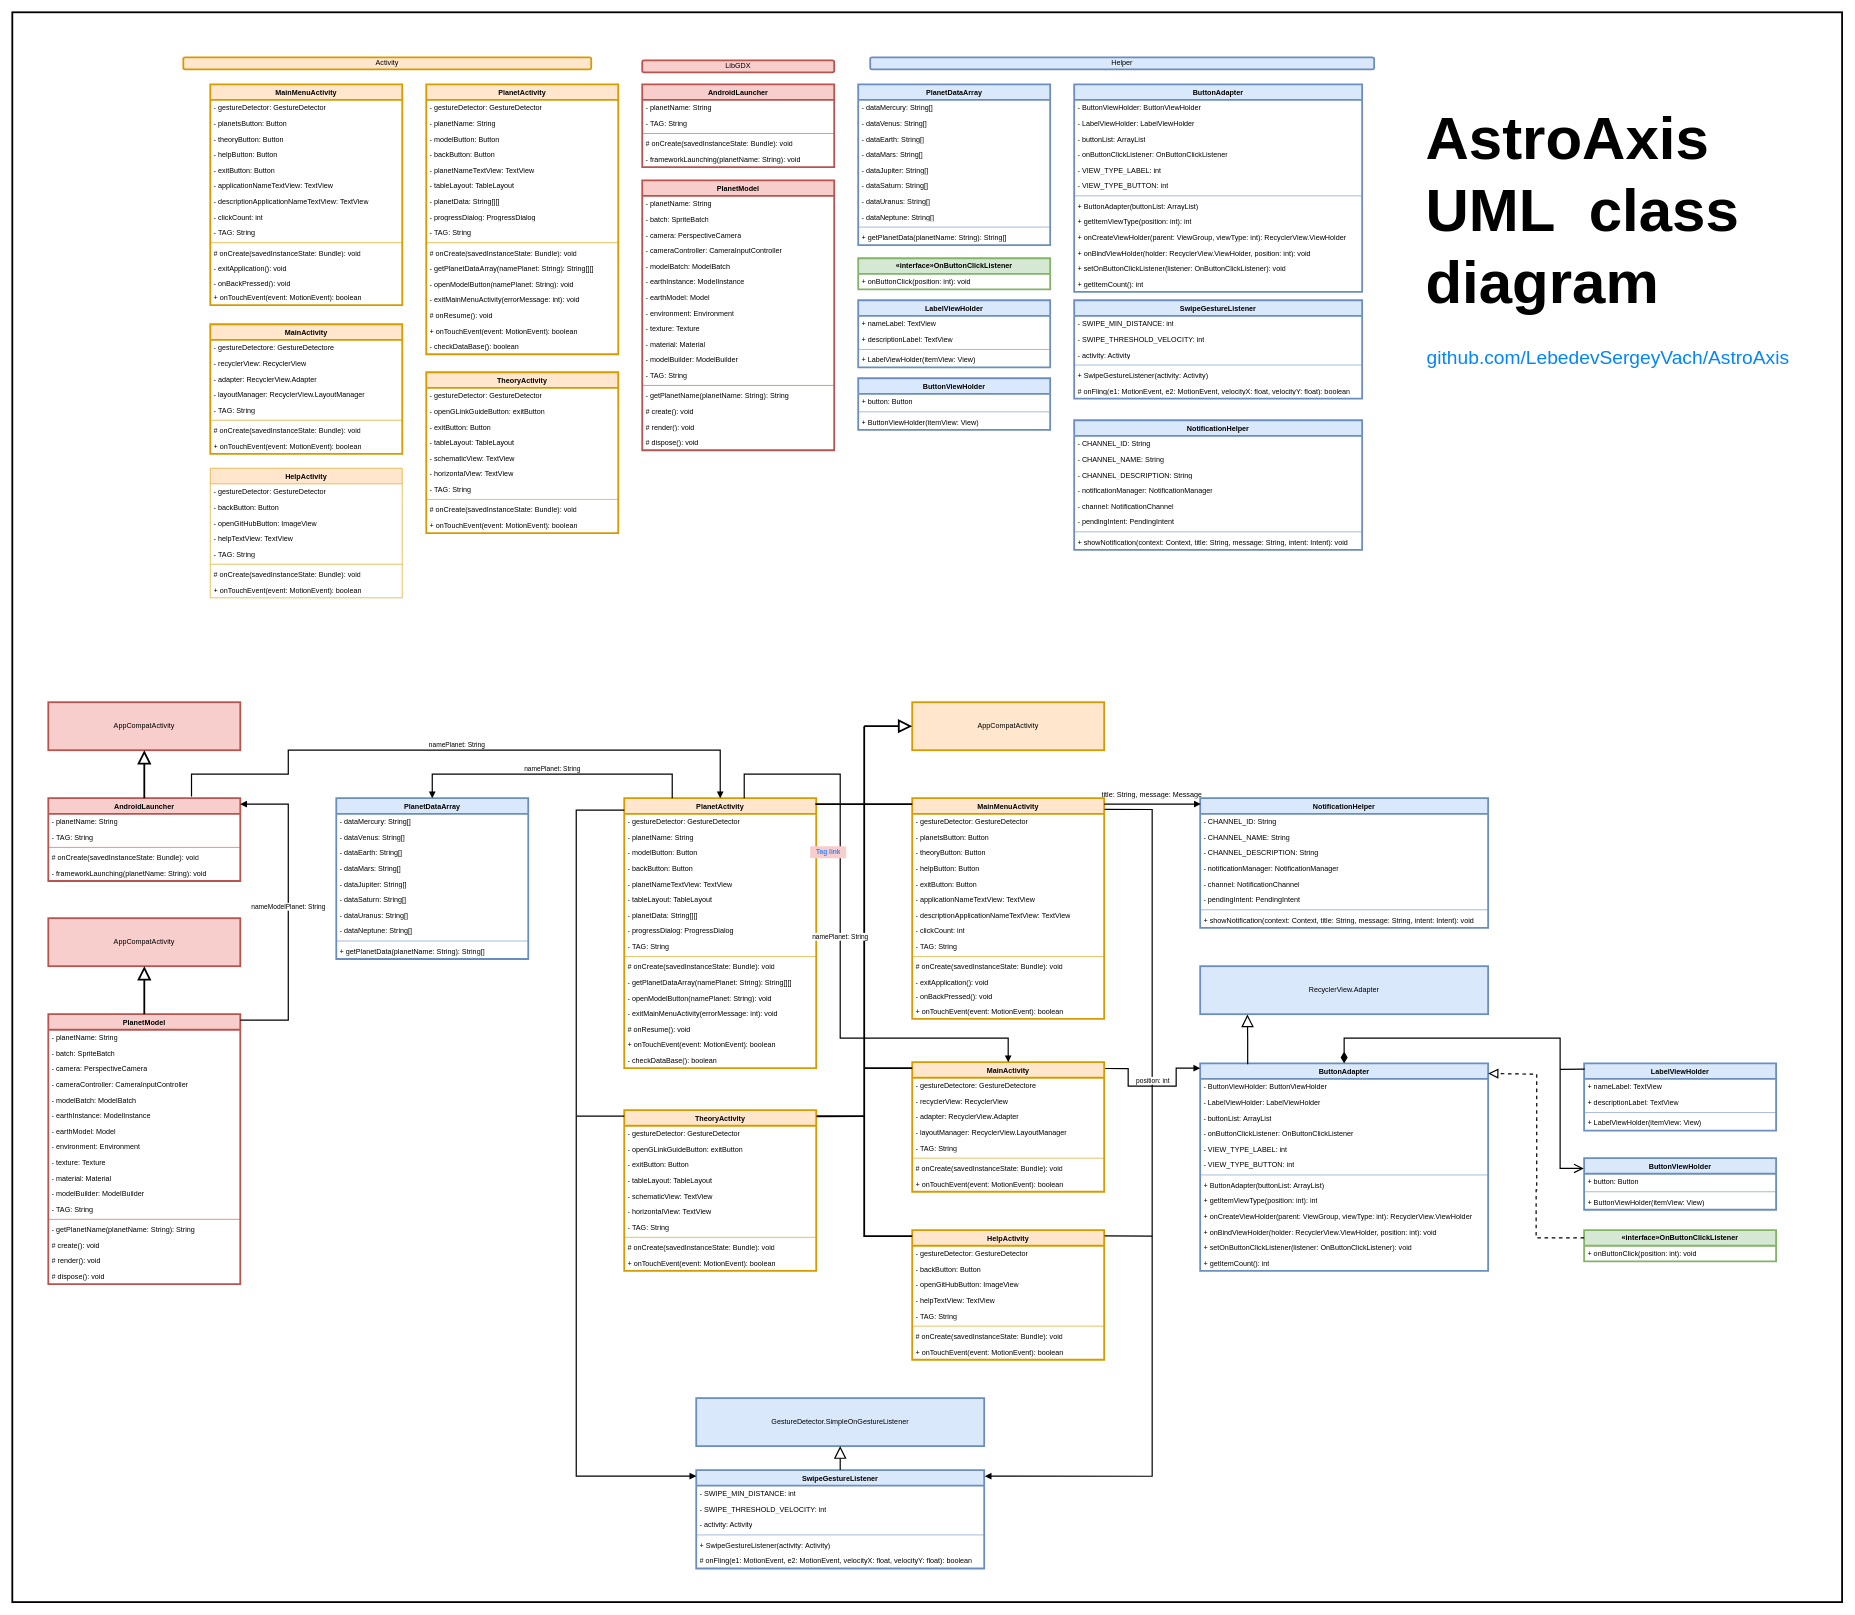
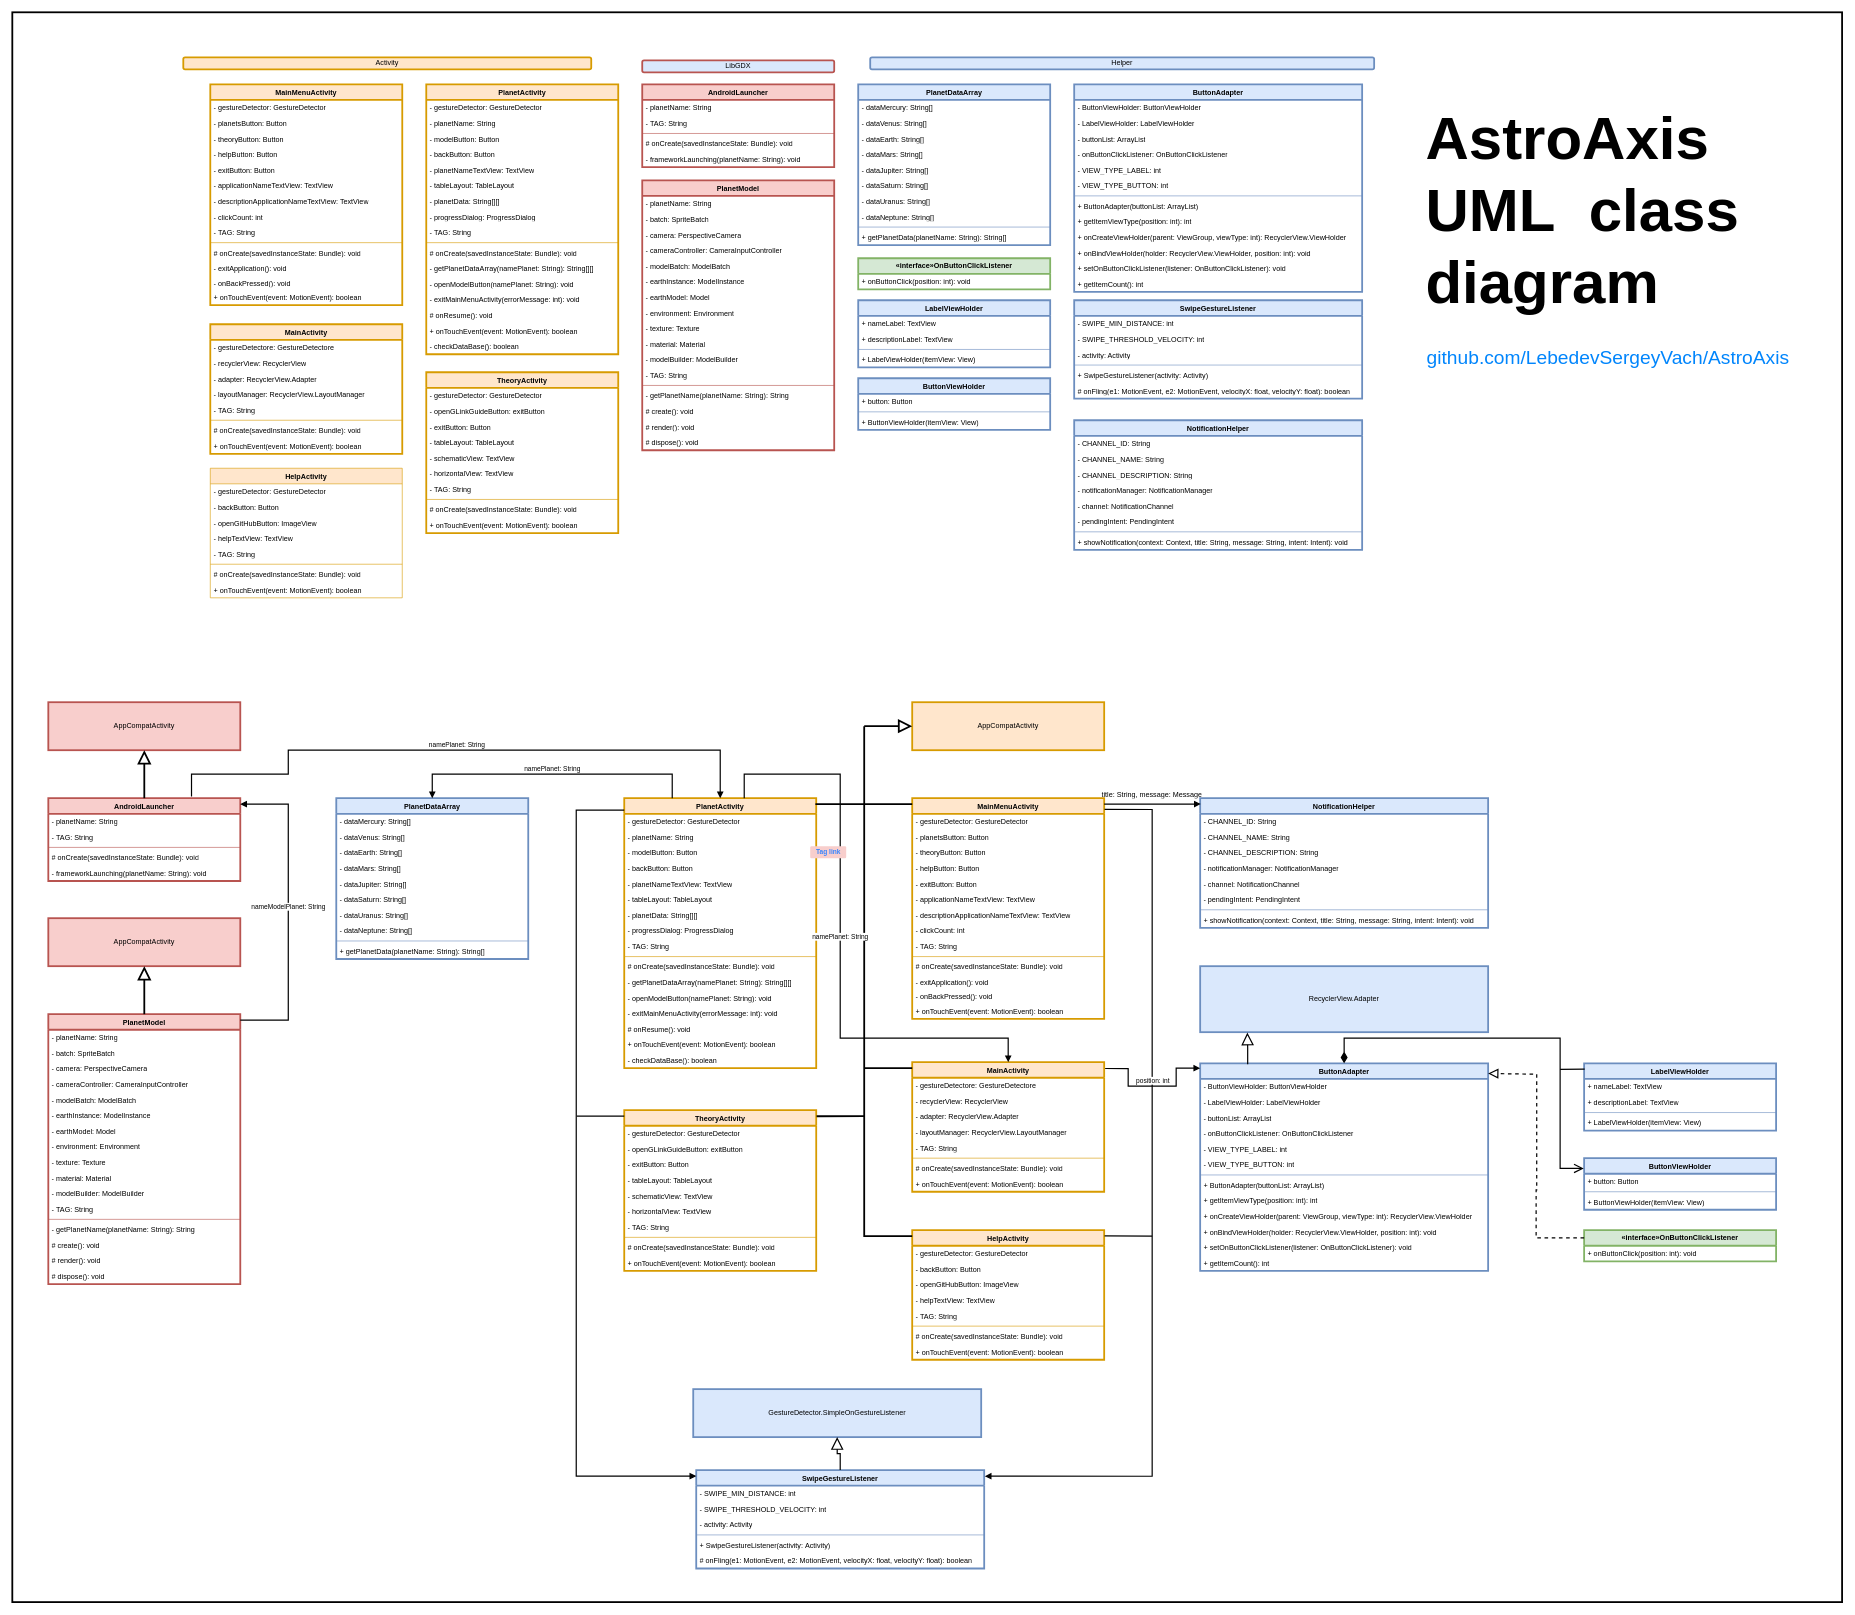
- <mxCell id="66" value="LibGDX" style="rounded=1;whiteSpace=wrap;html=1;fillColor=#f8cecc;strokeColor=#b85450;strokeWidth=3;" parent="1" vertex="1"><mxGeometry x="1070" y="100" width="320" height="20" as="geometry" /></mxCell>
+ <mxCell id="66" value="LibGDX" style="rounded=1;whiteSpace=wrap;html=1;fillColor=#dae8fc;strokeColor=#b85450;strokeWidth=3;" parent="1" vertex="1"><mxGeometry x="1070" y="100" width="320" height="20" as="geometry" /></mxCell>
- <mxCell id="273" value="RecyclerView.Adapter" style="html=1;whiteSpace=wrap;fillColor=#dae8fc;strokeColor=#6c8ebf;strokeWidth=3;" vertex="1" parent="1"><mxGeometry x="2000" y="1610" width="480" height="80" as="geometry" /></mxCell>
+ <mxCell id="273" value="RecyclerView.Adapter" style="html=1;whiteSpace=wrap;fillColor=#dae8fc;strokeColor=#6c8ebf;strokeWidth=3;" vertex="1" parent="1"><mxGeometry x="2000" y="1610" width="480" height="110" as="geometry" /></mxCell>
- <mxCell id="275" value="GestureDetector.SimpleOnGestureListener" style="html=1;whiteSpace=wrap;fillColor=#dae8fc;strokeColor=#6c8ebf;strokeWidth=3;" vertex="1" parent="1"><mxGeometry x="1160" y="2330" width="480" height="80" as="geometry" /></mxCell>
+ <mxCell id="275" value="GestureDetector.SimpleOnGestureListener" style="html=1;whiteSpace=wrap;fillColor=#dae8fc;strokeColor=#6c8ebf;strokeWidth=3;" vertex="1" parent="1"><mxGeometry x="1155" y="2315" width="480" height="80" as="geometry" /></mxCell>
